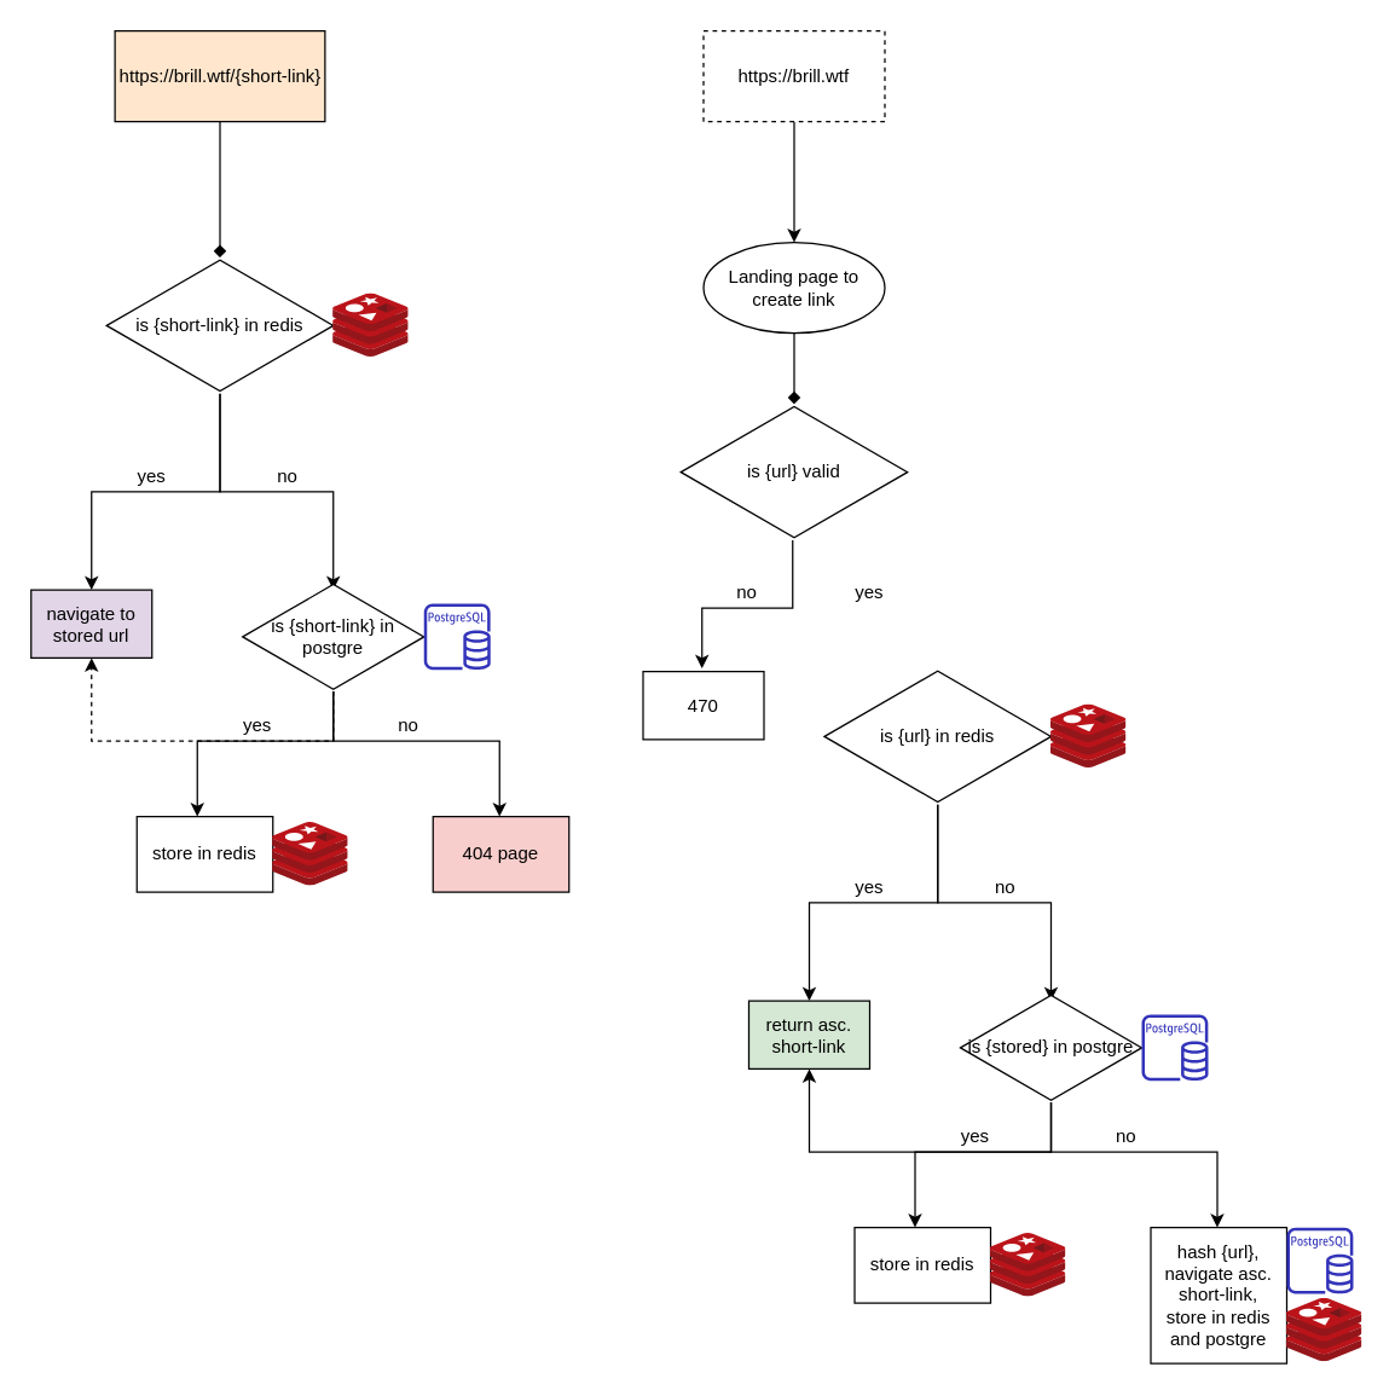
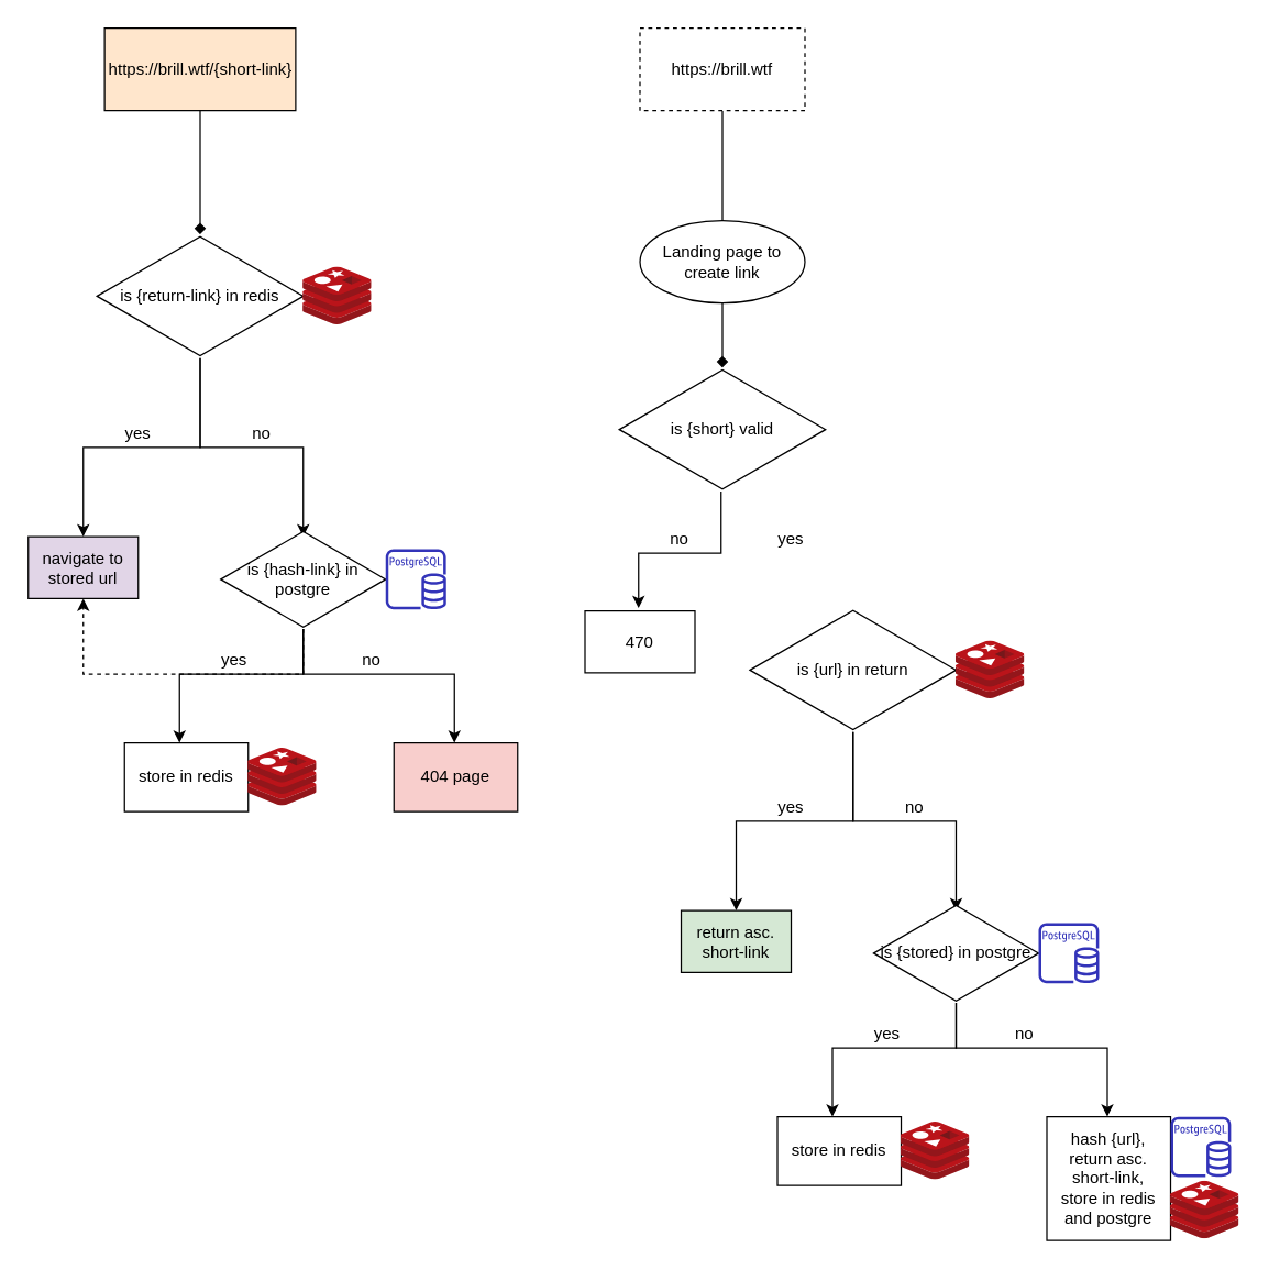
- <mxCell id="18" value="" style="edgeStyle=orthogonalEdgeStyle;rounded=0;orthogonalLoop=1;jettySize=auto;html=1;startArrow=none;startFill=0;" edge="1" parent="1" source="19" target="21"><mxGeometry relative="1" as="geometry" /></mxCell>
+ <mxCell id="18" value="" style="edgeStyle=orthogonalEdgeStyle;rounded=0;orthogonalLoop=1;jettySize=auto;html=1;startArrow=none;startFill=0;endArrow=none;" edge="1" parent="1" source="19" target="21"><mxGeometry relative="1" as="geometry" /></mxCell>
- <mxCell id="5" value="is {short-link} in redis" style="html=1;whiteSpace=wrap;aspect=fixed;shape=isoRectangle;" parent="1" vertex="1"><mxGeometry x="70" y="170" width="150" height="90" as="geometry" /></mxCell>
+ <mxCell id="5" value="is {return-link} in redis" style="html=1;whiteSpace=wrap;aspect=fixed;shape=isoRectangle;" parent="1" vertex="1"><mxGeometry x="70" y="170" width="150" height="90" as="geometry" /></mxCell>
- <mxCell id="44" value="is {url} valid" style="html=1;whiteSpace=wrap;aspect=fixed;shape=isoRectangle;" vertex="1" parent="1"><mxGeometry x="450" y="267" width="150" height="90" as="geometry" /></mxCell>
+ <mxCell id="44" value="is {short} valid" style="html=1;whiteSpace=wrap;aspect=fixed;shape=isoRectangle;" vertex="1" parent="1"><mxGeometry x="450" y="267" width="150" height="90" as="geometry" /></mxCell>
- <mxCell id="13" value="is {short-link} in postgre" style="html=1;whiteSpace=wrap;aspect=fixed;shape=isoRectangle;" parent="1" vertex="1"><mxGeometry x="160" y="385" width="120" height="72" as="geometry" /></mxCell>
+ <mxCell id="13" value="is {hash-link} in postgre" style="html=1;whiteSpace=wrap;aspect=fixed;shape=isoRectangle;" parent="1" vertex="1"><mxGeometry x="160" y="385" width="120" height="72" as="geometry" /></mxCell>
- <mxCell id="26" value="is {url} in redis" style="html=1;whiteSpace=wrap;aspect=fixed;shape=isoRectangle;" vertex="1" parent="1"><mxGeometry x="545" y="442" width="150" height="90" as="geometry" /></mxCell>
+ <mxCell id="26" value="is {url} in return" style="html=1;whiteSpace=wrap;aspect=fixed;shape=isoRectangle;" vertex="1" parent="1"><mxGeometry x="545" y="442" width="150" height="90" as="geometry" /></mxCell>
- <mxCell id="32" style="edgeStyle=orthogonalEdgeStyle;rounded=0;orthogonalLoop=1;jettySize=auto;html=1;entryX=0.5;entryY=1;entryDx=0;entryDy=0;startArrow=none;startFill=0;" edge="1" parent="1" source="34" target="30"><mxGeometry relative="1" as="geometry"><Array as="points"><mxPoint x="695" y="762" /><mxPoint x="535" y="762" /></Array></mxGeometry></mxCell>
- <mxCell id="38" value="hash {url}, navigate asc. short-link,&lt;br&gt;store in redis and postgre" style="rounded=0;whiteSpace=wrap;html=1;" vertex="1" parent="1"><mxGeometry x="761" y="812" width="90" height="90" as="geometry" /></mxCell>
+ <mxCell id="38" value="hash {url}, return asc. short-link,&lt;br&gt;store in redis and postgre" style="rounded=0;whiteSpace=wrap;html=1;" vertex="1" parent="1"><mxGeometry x="761" y="812" width="90" height="90" as="geometry" /></mxCell>
